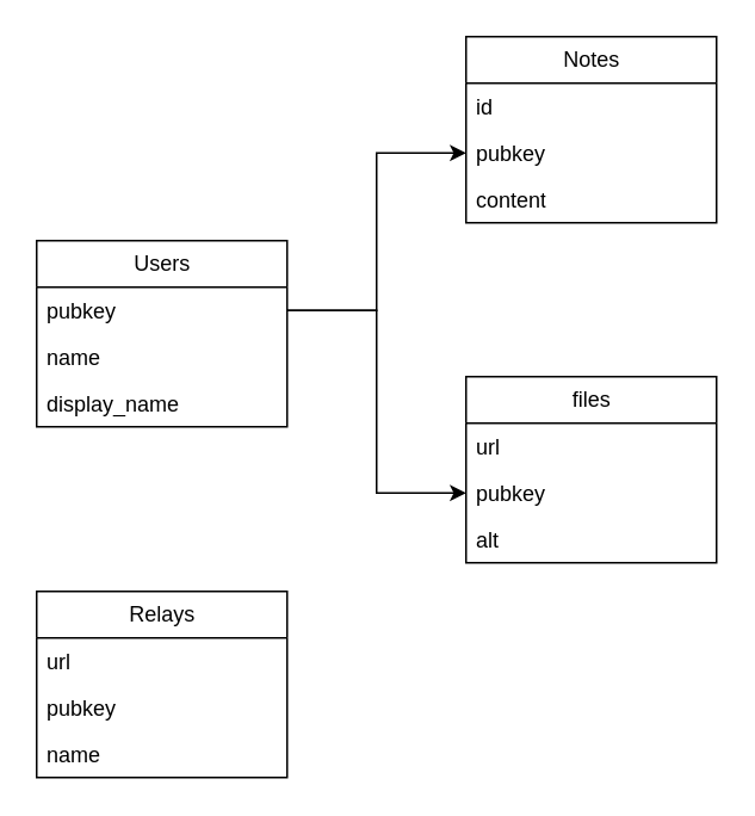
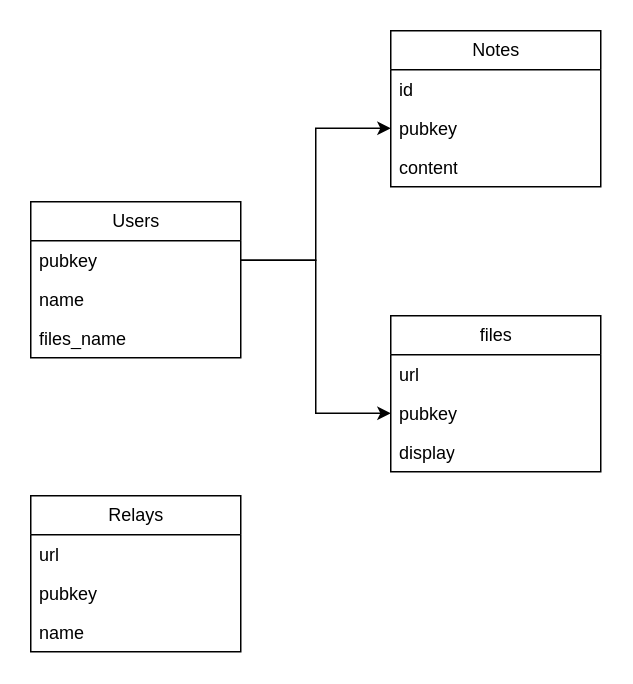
- <mxCell id="5" value="display_name" style="text;strokeColor=none;fillColor=none;align=left;verticalAlign=top;spacingLeft=4;spacingRight=4;overflow=hidden;rotatable=0;points=[[0,0.5],[1,0.5]];portConstraint=eastwest;whiteSpace=wrap;html=1;" vertex="1" parent="2"><mxGeometry y="78" width="140" height="26" as="geometry" /></mxCell>
+ <mxCell id="5" value="files_name" style="text;strokeColor=none;fillColor=none;align=left;verticalAlign=top;spacingLeft=4;spacingRight=4;overflow=hidden;rotatable=0;points=[[0,0.5],[1,0.5]];portConstraint=eastwest;whiteSpace=wrap;html=1;" vertex="1" parent="2"><mxGeometry y="78" width="140" height="26" as="geometry" /></mxCell>
- <mxCell id="14" value="alt" style="text;strokeColor=none;fillColor=none;align=left;verticalAlign=top;spacingLeft=4;spacingRight=4;overflow=hidden;rotatable=0;points=[[0,0.5],[1,0.5]];portConstraint=eastwest;whiteSpace=wrap;html=1;" vertex="1" parent="11"><mxGeometry y="78" width="140" height="26" as="geometry" /></mxCell>
+ <mxCell id="14" value="display" style="text;strokeColor=none;fillColor=none;align=left;verticalAlign=top;spacingLeft=4;spacingRight=4;overflow=hidden;rotatable=0;points=[[0,0.5],[1,0.5]];portConstraint=eastwest;whiteSpace=wrap;html=1;" vertex="1" parent="11"><mxGeometry y="78" width="140" height="26" as="geometry" /></mxCell>
